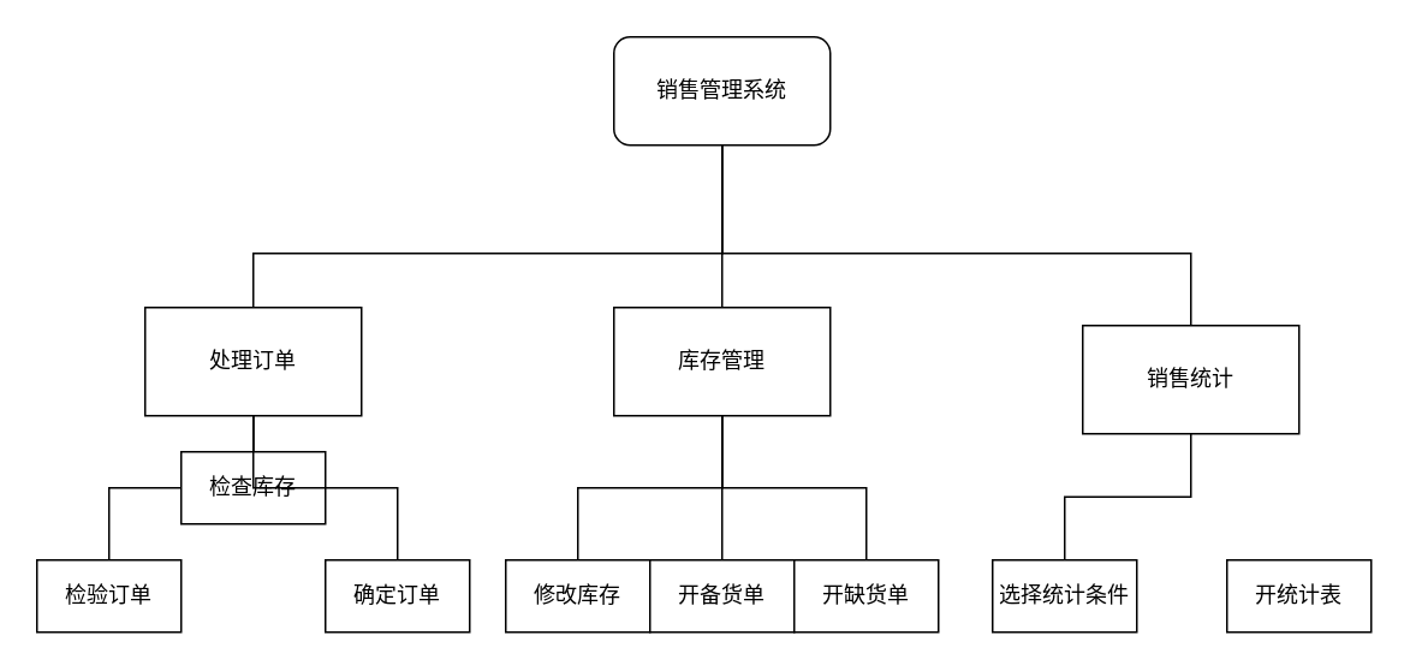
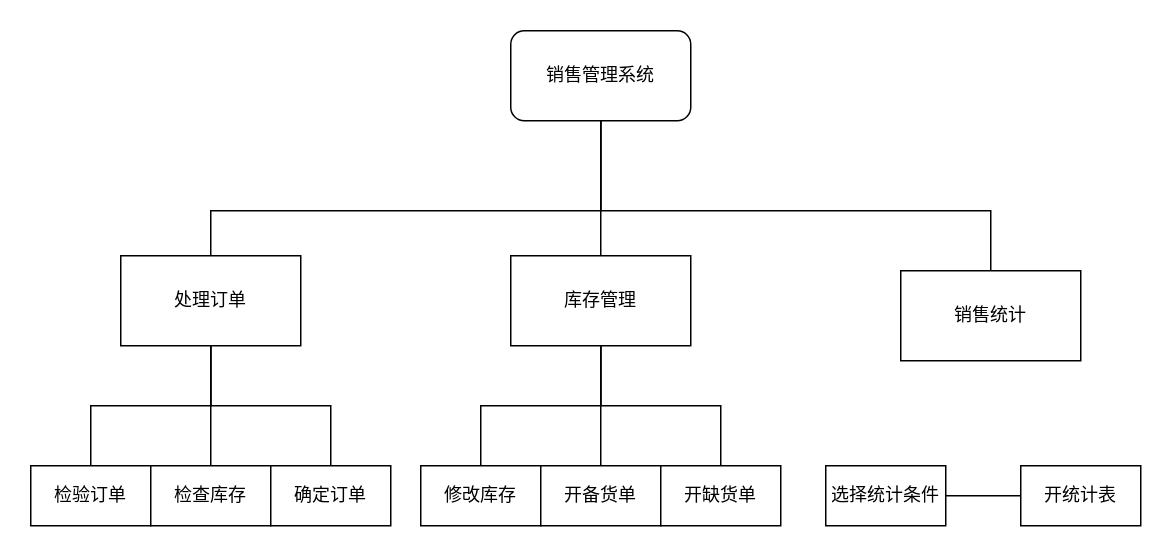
- <mxCell id="12" value="检查库存" style="rounded=0;whiteSpace=wrap;html=1;" vertex="1" parent="1"><mxGeometry x="100" y="250" width="80" height="40" as="geometry" /></mxCell>
+ <mxCell id="12" value="检查库存" style="rounded=0;whiteSpace=wrap;html=1;" vertex="1" parent="1"><mxGeometry x="100" y="310" width="80" height="40" as="geometry" /></mxCell>
- <mxCell id="21" style="edgeStyle=orthogonalEdgeStyle;rounded=0;orthogonalLoop=1;jettySize=auto;html=1;endArrow=none;endFill=0;" edge="1" parent="1" source="22" target="8"><mxGeometry relative="1" as="geometry" /></mxCell>
+ <mxCell id="21" style="edgeStyle=orthogonalEdgeStyle;rounded=0;orthogonalLoop=1;jettySize=auto;html=1;endArrow=none;endFill=0;" edge="1" parent="1" source="22" target="23"><mxGeometry relative="1" as="geometry" /></mxCell>
